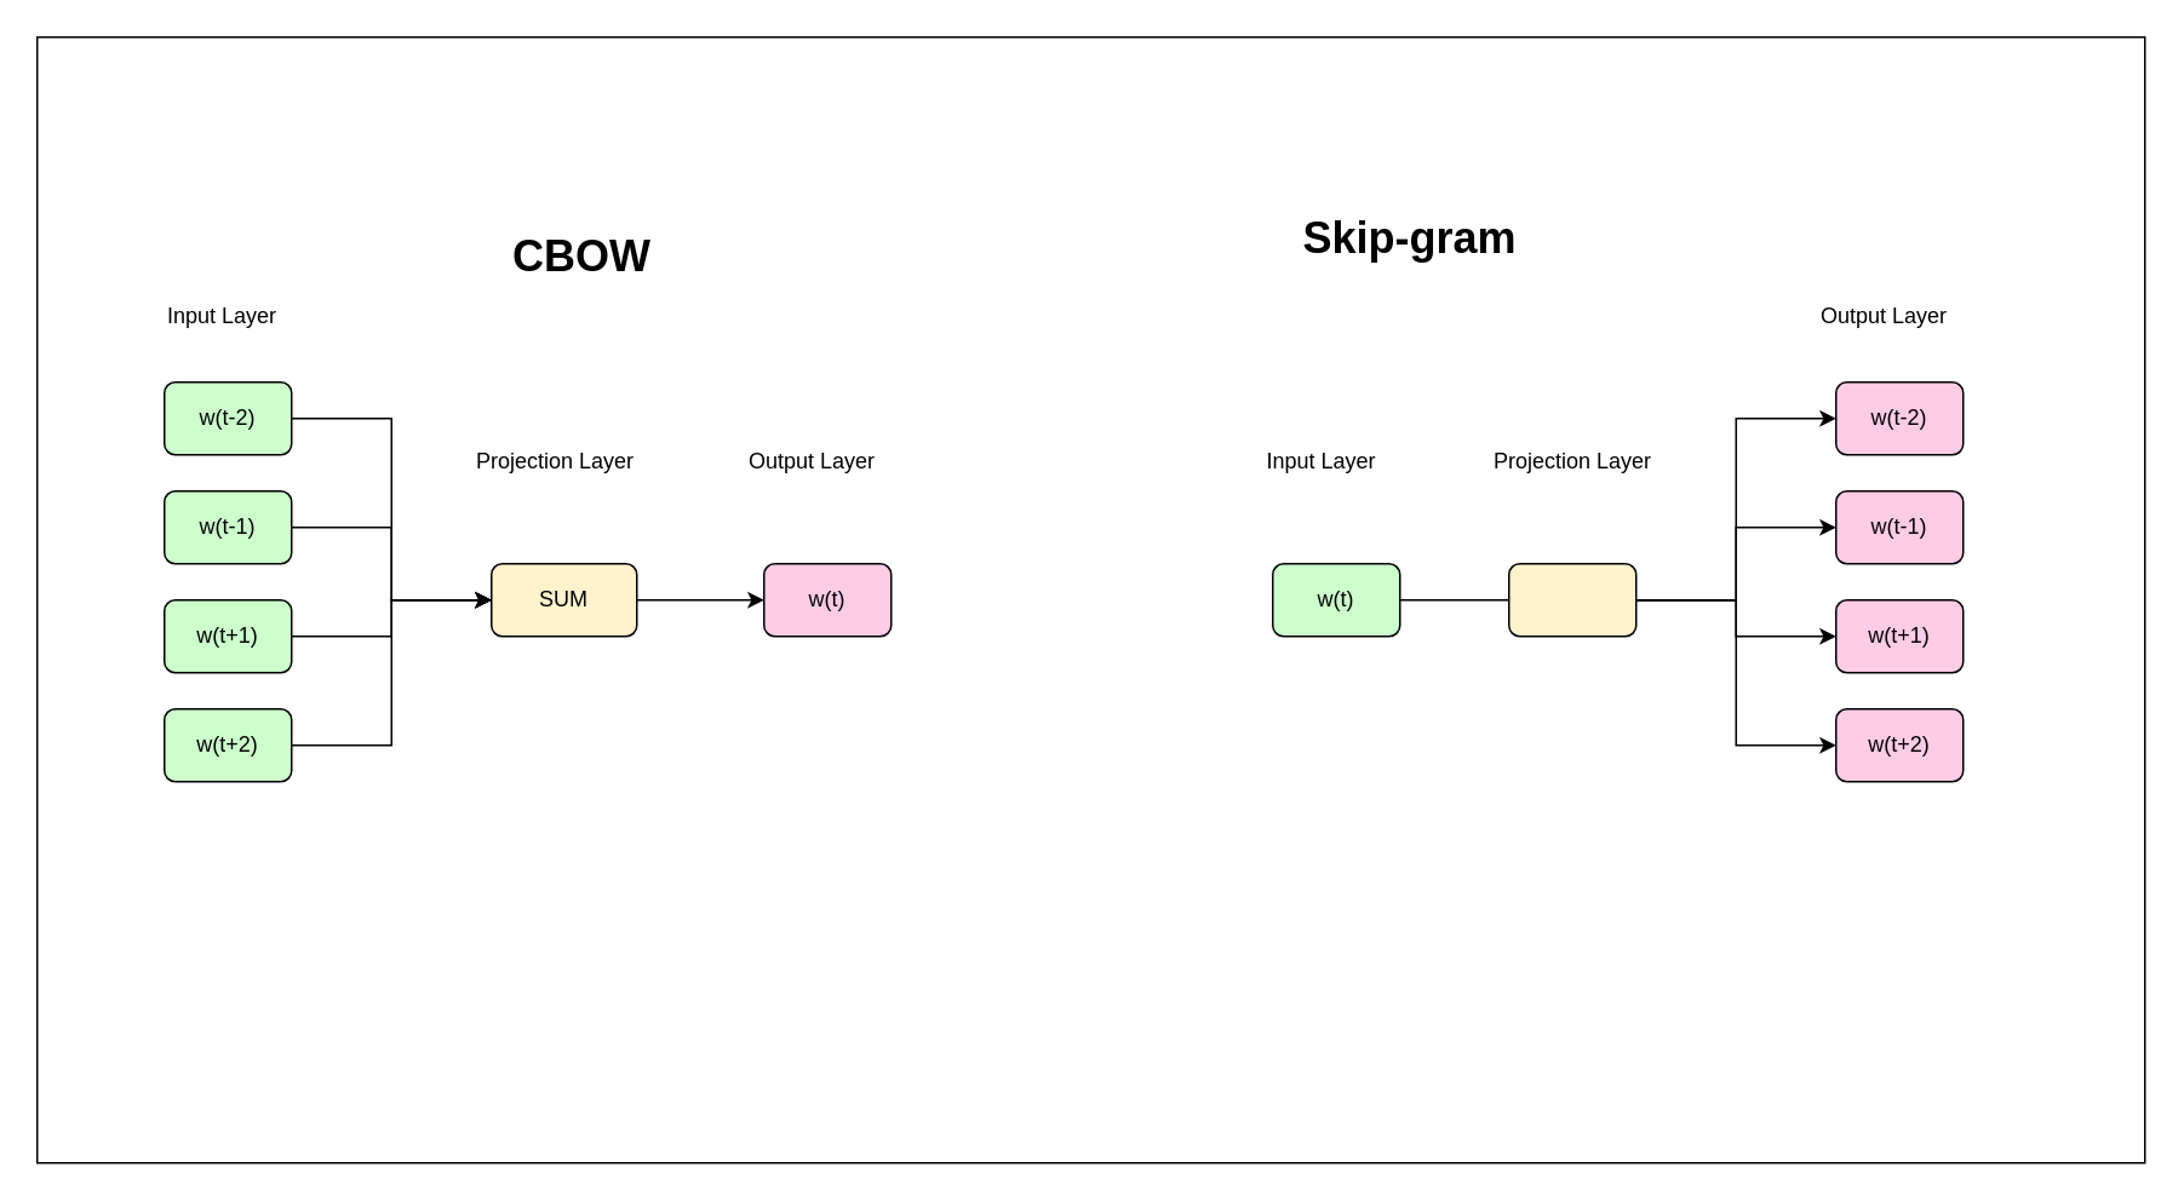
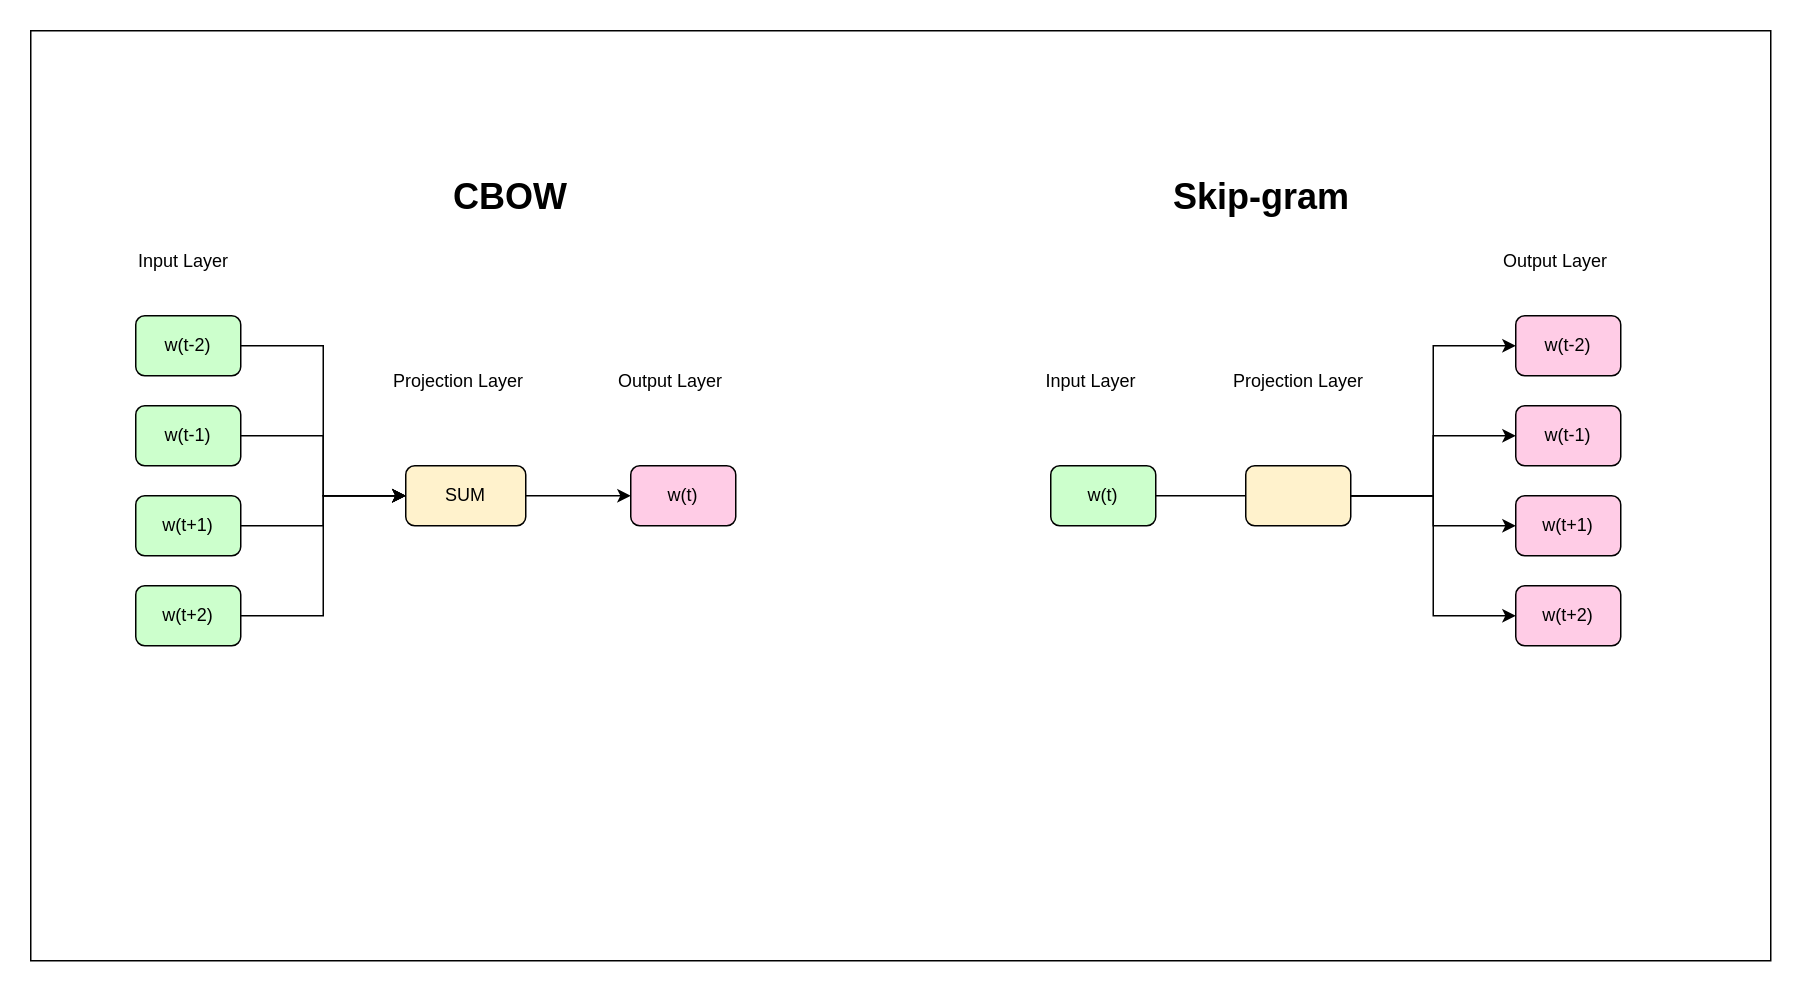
- <mxCell id="17" value="&lt;b&gt;&lt;font style=&quot;font-size: 24px&quot;&gt;Skip-gram&lt;/font&gt;&lt;/b&gt;" style="text;html=1;whiteSpace=wrap;" vertex="1" parent="1"><mxGeometry x="715" y="110" width="140" height="30" as="geometry" /></mxCell>
+ <mxCell id="17" value="&lt;b&gt;&lt;font style=&quot;font-size: 24px&quot;&gt;Skip-gram&lt;/font&gt;&lt;/b&gt;" style="text;html=1;whiteSpace=wrap;" vertex="1" parent="1"><mxGeometry x="780" y="110" width="140" height="30" as="geometry" /></mxCell>
- <mxCell id="3" value="&lt;b&gt;&lt;font style=&quot;font-size: 24px&quot;&gt;CBOW&lt;/font&gt;&lt;/b&gt;" style="text;html=1;whiteSpace=wrap;" vertex="1" parent="1"><mxGeometry x="280" y="120" width="80" height="30" as="geometry" /></mxCell>
+ <mxCell id="3" value="&lt;b&gt;&lt;font style=&quot;font-size: 24px&quot;&gt;CBOW&lt;/font&gt;&lt;/b&gt;" style="text;html=1;whiteSpace=wrap;" vertex="1" parent="1"><mxGeometry x="300" y="110" width="80" height="30" as="geometry" /></mxCell>
